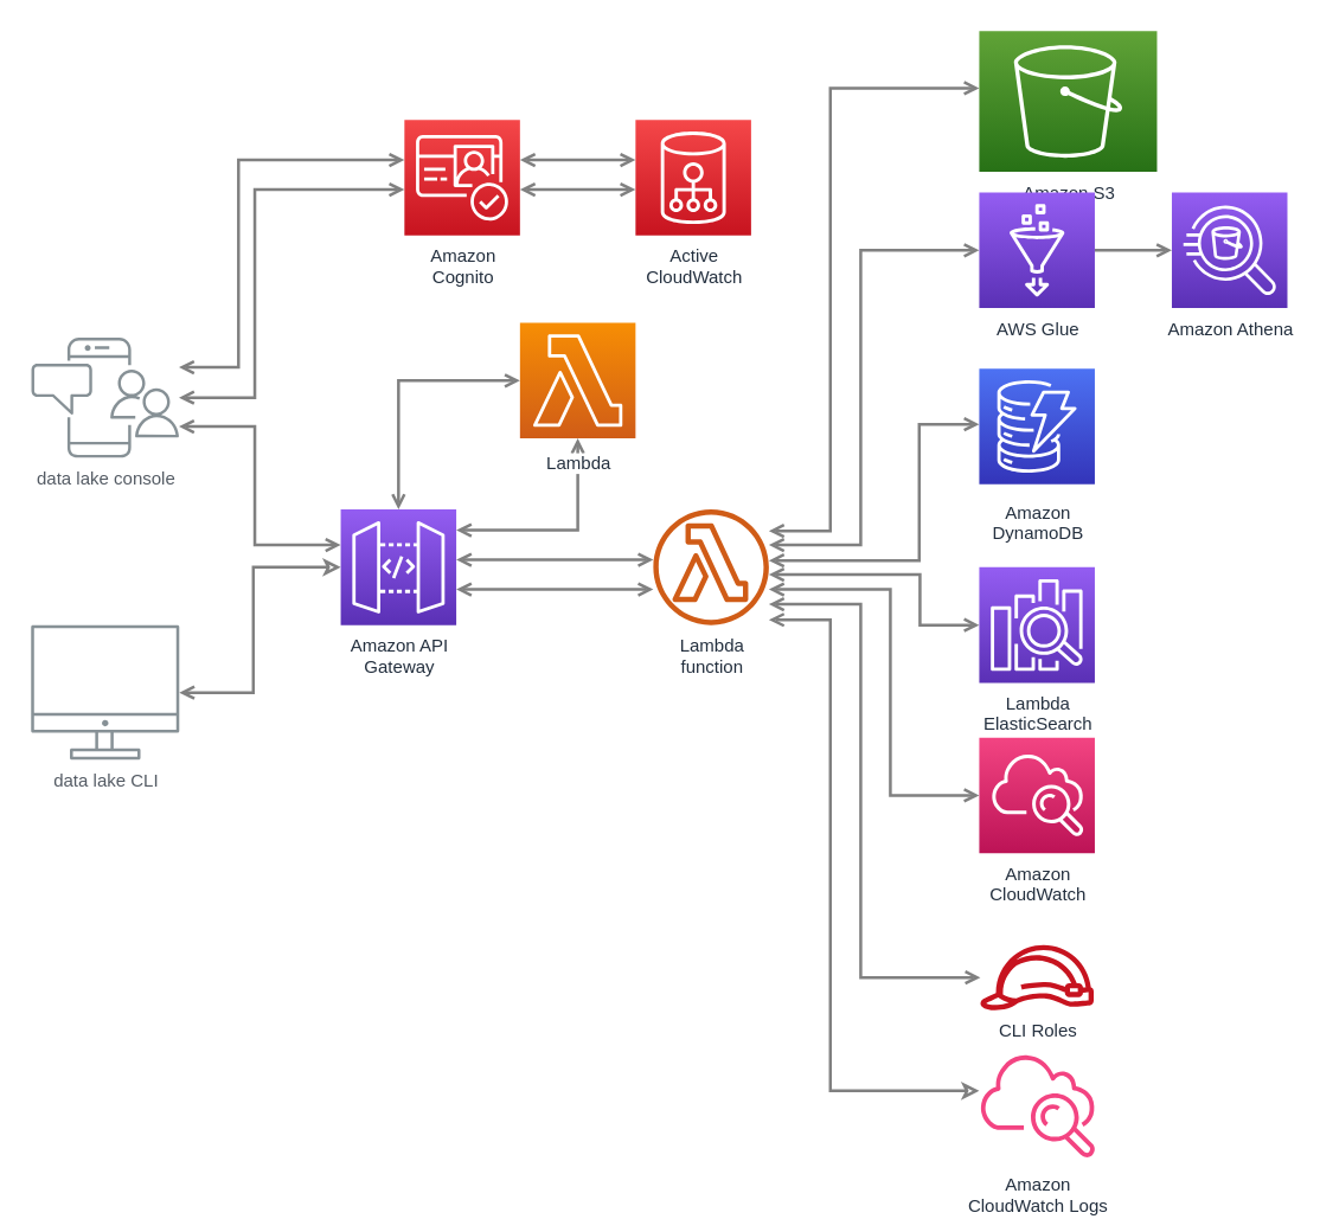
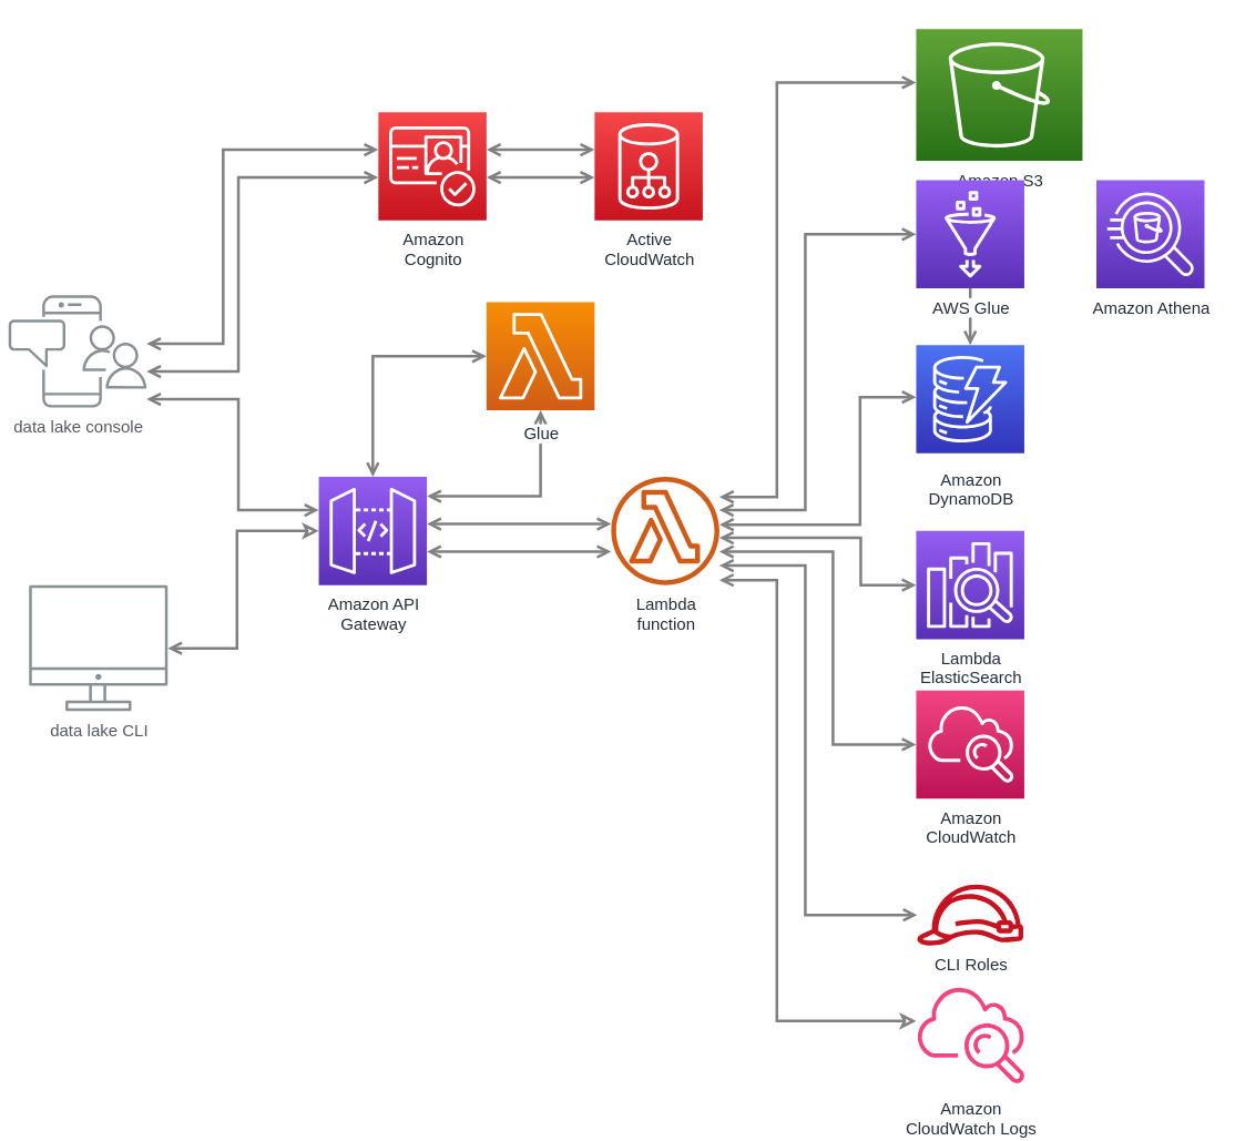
- <mxCell id="15" value="" style="edgeStyle=orthogonalEdgeStyle;rounded=0;orthogonalLoop=1;jettySize=auto;html=1;startArrow=none;startFill=0;endArrow=open;endFill=0;strokeWidth=2;strokeColor=#808080;" parent="1" source="28" target="29" edge="1"><mxGeometry relative="1" as="geometry" /></mxCell>
+ <mxCell id="15" value="" style="edgeStyle=orthogonalEdgeStyle;rounded=0;orthogonalLoop=1;jettySize=auto;html=1;startArrow=none;startFill=0;endArrow=open;endFill=0;strokeWidth=2;strokeColor=#808080;" parent="1" source="28" target="30" edge="1"><mxGeometry relative="1" as="geometry" /></mxCell>
- <mxCell id="21" value="data lake console" style="outlineConnect=0;gradientColor=none;fontColor=#545B64;strokeColor=none;fillColor=#879196;dashed=0;verticalLabelPosition=bottom;verticalAlign=top;align=center;html=1;fontSize=12;fontStyle=0;aspect=fixed;shape=mxgraph.aws4.illustration_notification;pointerEvents=1;labelBackgroundColor=#ffffff;" parent="1" vertex="1"><mxGeometry x="20.5" y="227.5" width="100" height="81" as="geometry" /></mxCell>
+ <mxCell id="21" value="data lake console" style="outlineConnect=0;gradientColor=none;fontColor=#545B64;strokeColor=none;fillColor=#879196;dashed=0;verticalLabelPosition=bottom;verticalAlign=top;align=center;html=1;fontSize=12;fontStyle=0;aspect=fixed;shape=mxgraph.aws4.illustration_notification;pointerEvents=1;labelBackgroundColor=#ffffff;" parent="1" vertex="1"><mxGeometry x="5.5" y="212.5" width="100" height="81" as="geometry" /></mxCell>
- <mxCell id="24" value="Lambda" style="outlineConnect=0;fontColor=#232F3E;gradientColor=#F78E04;gradientDirection=north;fillColor=#D05C17;strokeColor=#ffffff;dashed=0;verticalLabelPosition=bottom;verticalAlign=top;align=center;html=1;fontSize=12;fontStyle=0;aspect=fixed;shape=mxgraph.aws4.resourceIcon;resIcon=mxgraph.aws4.lambda;labelBackgroundColor=#ffffff;spacingTop=3;" parent="1" vertex="1"><mxGeometry x="350.5" y="217.5" width="78" height="78" as="geometry" /></mxCell>
+ <mxCell id="24" value="Glue" style="outlineConnect=0;fontColor=#232F3E;gradientColor=#F78E04;gradientDirection=north;fillColor=#D05C17;strokeColor=#ffffff;dashed=0;verticalLabelPosition=bottom;verticalAlign=top;align=center;html=1;fontSize=12;fontStyle=0;aspect=fixed;shape=mxgraph.aws4.resourceIcon;resIcon=mxgraph.aws4.lambda;labelBackgroundColor=#ffffff;spacingTop=3;" parent="1" vertex="1"><mxGeometry x="350.5" y="217.5" width="78" height="78" as="geometry" /></mxCell>
